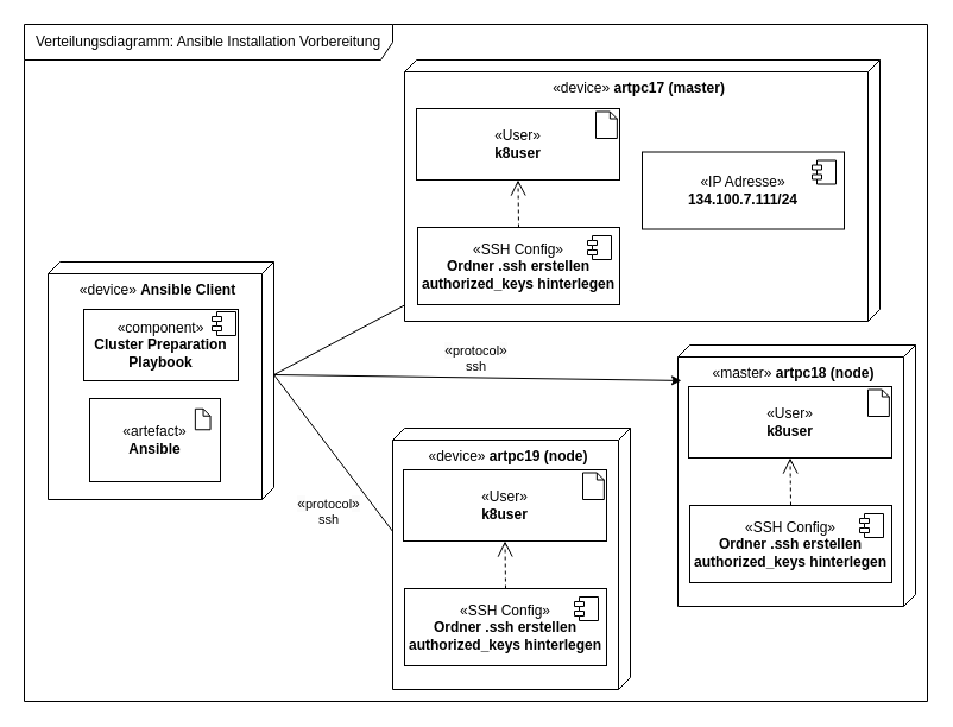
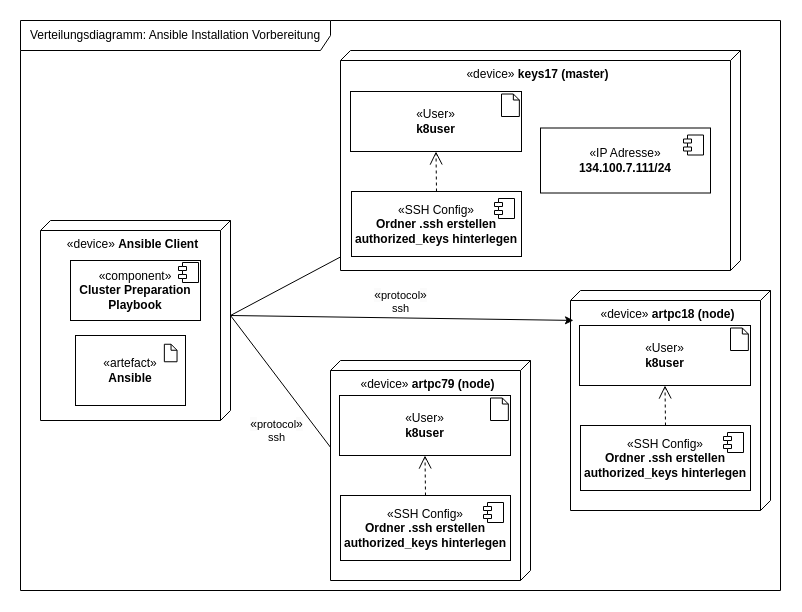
- <mxCell id="17" value="«device»&amp;nbsp;&lt;b&gt;artpc17 (master)&lt;/b&gt;" style="verticalAlign=top;align=center;shape=cube;size=10;direction=south;html=1;boundedLbl=1;spacingLeft=5;whiteSpace=wrap;" vertex="1" parent="1"><mxGeometry x="340" y="50" width="400" height="220" as="geometry" /></mxCell>
+ <mxCell id="17" value="«device»&amp;nbsp;&lt;b&gt;keys17 (master)&lt;/b&gt;" style="verticalAlign=top;align=center;shape=cube;size=10;direction=south;html=1;boundedLbl=1;spacingLeft=5;whiteSpace=wrap;" vertex="1" parent="1"><mxGeometry x="340" y="50" width="400" height="220" as="geometry" /></mxCell>
- <mxCell id="21" value="«master»&amp;nbsp;&lt;b&gt;artpc18 (node)&lt;/b&gt;" style="verticalAlign=top;align=center;shape=cube;size=10;direction=south;html=1;boundedLbl=1;spacingLeft=5;whiteSpace=wrap;" vertex="1" parent="1"><mxGeometry x="570" y="290" width="200" height="220" as="geometry" /></mxCell>
+ <mxCell id="21" value="«device»&amp;nbsp;&lt;b&gt;artpc18 (node)&lt;/b&gt;" style="verticalAlign=top;align=center;shape=cube;size=10;direction=south;html=1;boundedLbl=1;spacingLeft=5;whiteSpace=wrap;" vertex="1" parent="1"><mxGeometry x="570" y="290" width="200" height="220" as="geometry" /></mxCell>
- <mxCell id="13" value="«device»&amp;nbsp;&lt;b&gt;artpc19 (node)&lt;/b&gt;" style="verticalAlign=top;align=center;shape=cube;size=10;direction=south;html=1;boundedLbl=1;spacingLeft=5;whiteSpace=wrap;" vertex="1" parent="1"><mxGeometry x="330" y="360" width="200" height="220" as="geometry" /></mxCell>
+ <mxCell id="13" value="«device»&amp;nbsp;&lt;b&gt;artpc79 (node)&lt;/b&gt;" style="verticalAlign=top;align=center;shape=cube;size=10;direction=south;html=1;boundedLbl=1;spacingLeft=5;whiteSpace=wrap;" vertex="1" parent="1"><mxGeometry x="330" y="360" width="200" height="220" as="geometry" /></mxCell>
